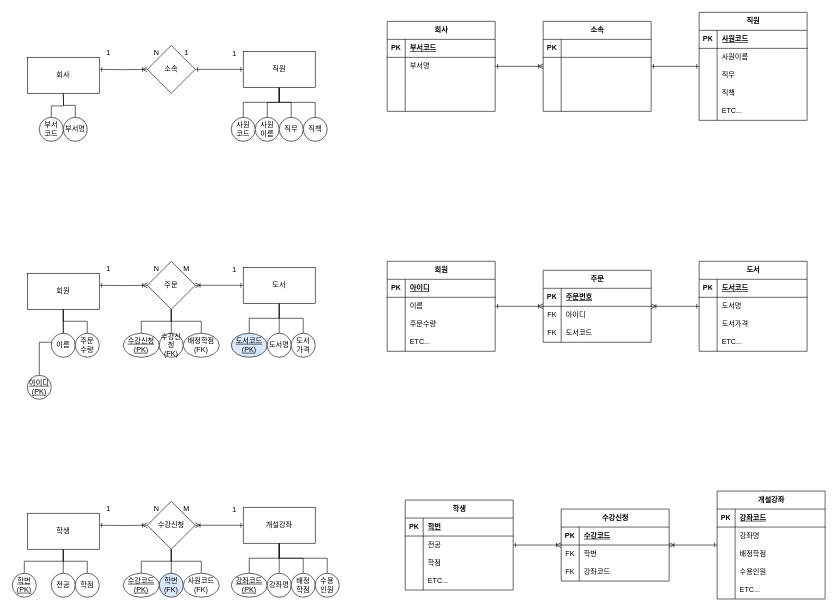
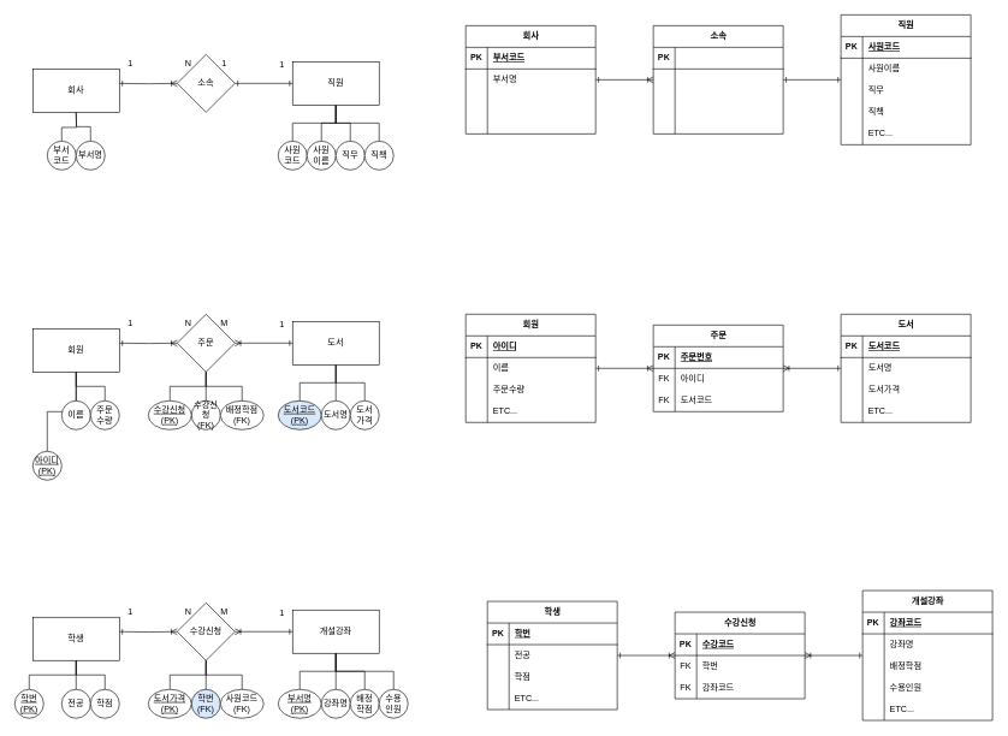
- <mxCell id="76" value="수강코드(PK)" style="ellipse;whiteSpace=wrap;html=1;fontStyle=4" parent="1" vertex="1"><mxGeometry x="205" y="955" width="60" height="40" as="geometry" /></mxCell>
+ <mxCell id="76" value="도서가격(PK)" style="ellipse;whiteSpace=wrap;html=1;fontStyle=4" parent="1" vertex="1"><mxGeometry x="205" y="955" width="60" height="40" as="geometry" /></mxCell>
- <mxCell id="58" value="강좌코드&lt;br&gt;(PK)" style="ellipse;whiteSpace=wrap;html=1;fontStyle=4" parent="1" vertex="1"><mxGeometry x="385" y="955" width="60" height="40" as="geometry" /></mxCell>
+ <mxCell id="58" value="부서명&lt;br&gt;(PK)" style="ellipse;whiteSpace=wrap;html=1;fontStyle=4" parent="1" vertex="1"><mxGeometry x="385" y="955" width="60" height="40" as="geometry" /></mxCell>
